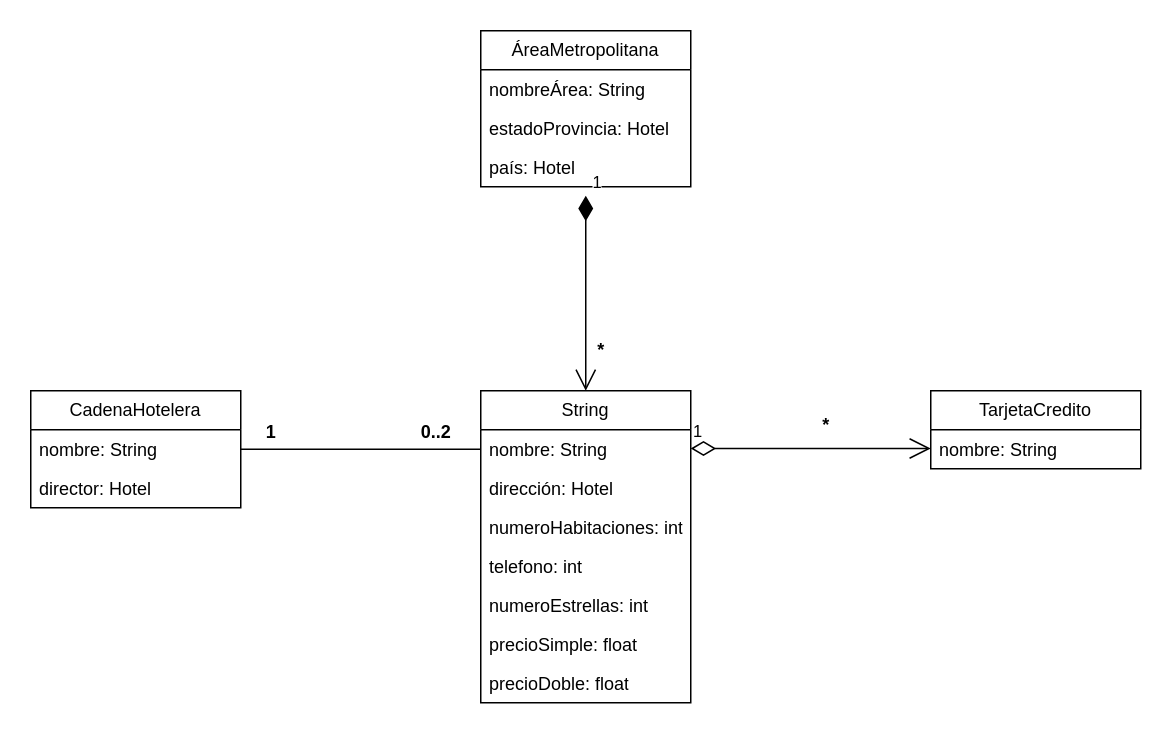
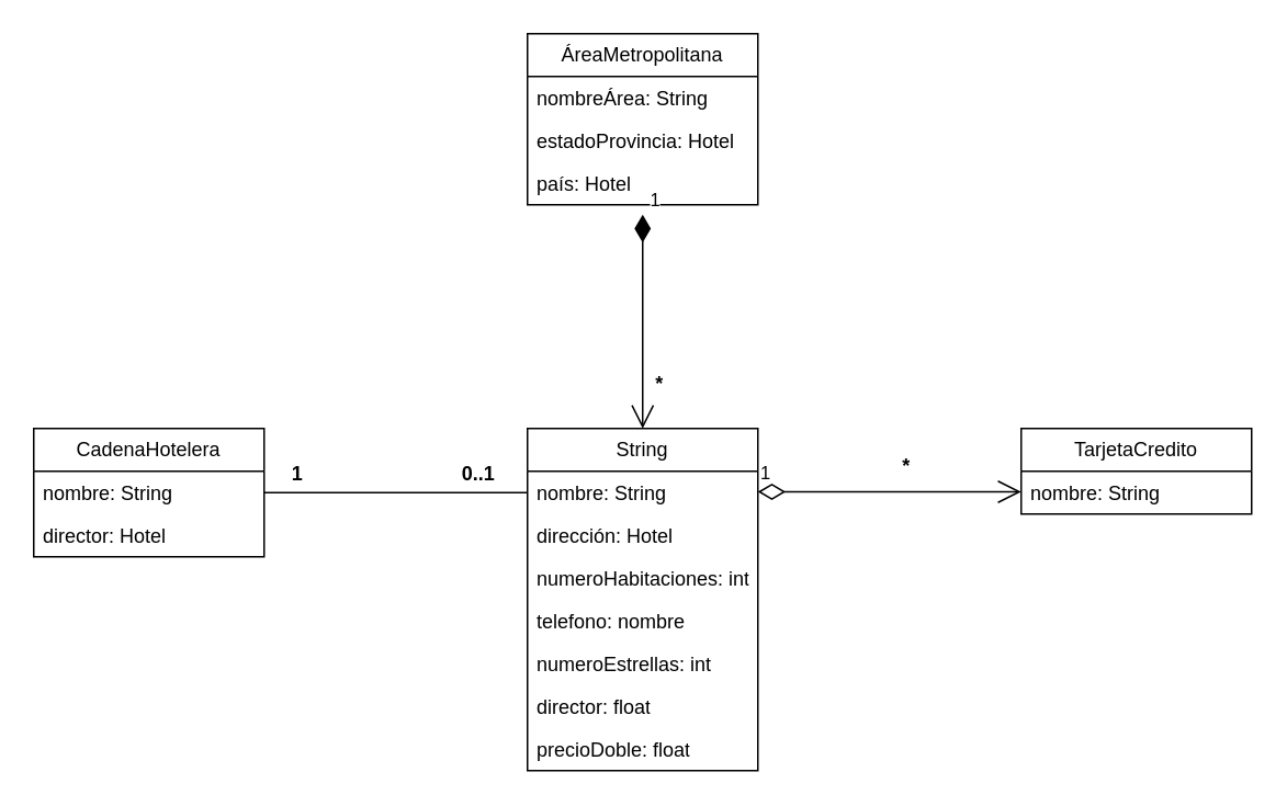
- <mxCell id="22" value="0..2" style="text;align=center;fontStyle=1;verticalAlign=middle;spacingLeft=3;spacingRight=3;strokeColor=none;rotatable=0;points=[[0,0.5],[1,0.5]];portConstraint=eastwest;html=1;" vertex="1" parent="1"><mxGeometry x="250" y="270" width="80" height="36" as="geometry" /></mxCell>
+ <mxCell id="22" value="0..1" style="text;align=center;fontStyle=1;verticalAlign=middle;spacingLeft=3;spacingRight=3;strokeColor=none;rotatable=0;points=[[0,0.5],[1,0.5]];portConstraint=eastwest;html=1;" vertex="1" parent="1"><mxGeometry x="250" y="270" width="80" height="36" as="geometry" /></mxCell>
- <mxCell id="16" value="&lt;div&gt;telefono: int&lt;/div&gt;" style="text;strokeColor=none;fillColor=none;align=left;verticalAlign=top;spacingLeft=4;spacingRight=4;overflow=hidden;rotatable=0;points=[[0,0.5],[1,0.5]];portConstraint=eastwest;whiteSpace=wrap;html=1;" vertex="1" parent="12"><mxGeometry y="104" width="140" height="26" as="geometry" /></mxCell>
+ <mxCell id="16" value="&lt;div&gt;telefono: nombre&lt;/div&gt;" style="text;strokeColor=none;fillColor=none;align=left;verticalAlign=top;spacingLeft=4;spacingRight=4;overflow=hidden;rotatable=0;points=[[0,0.5],[1,0.5]];portConstraint=eastwest;whiteSpace=wrap;html=1;" vertex="1" parent="12"><mxGeometry y="104" width="140" height="26" as="geometry" /></mxCell>
- <mxCell id="18" value="&lt;div&gt;precioSimple: float&lt;/div&gt;&lt;div&gt;&lt;br&gt;&lt;/div&gt;" style="text;strokeColor=none;fillColor=none;align=left;verticalAlign=top;spacingLeft=4;spacingRight=4;overflow=hidden;rotatable=0;points=[[0,0.5],[1,0.5]];portConstraint=eastwest;whiteSpace=wrap;html=1;" vertex="1" parent="12"><mxGeometry y="156" width="140" height="26" as="geometry" /></mxCell>
+ <mxCell id="18" value="&lt;div&gt;director: float&lt;/div&gt;&lt;div&gt;&lt;br&gt;&lt;/div&gt;" style="text;strokeColor=none;fillColor=none;align=left;verticalAlign=top;spacingLeft=4;spacingRight=4;overflow=hidden;rotatable=0;points=[[0,0.5],[1,0.5]];portConstraint=eastwest;whiteSpace=wrap;html=1;" vertex="1" parent="12"><mxGeometry y="156" width="140" height="26" as="geometry" /></mxCell>
